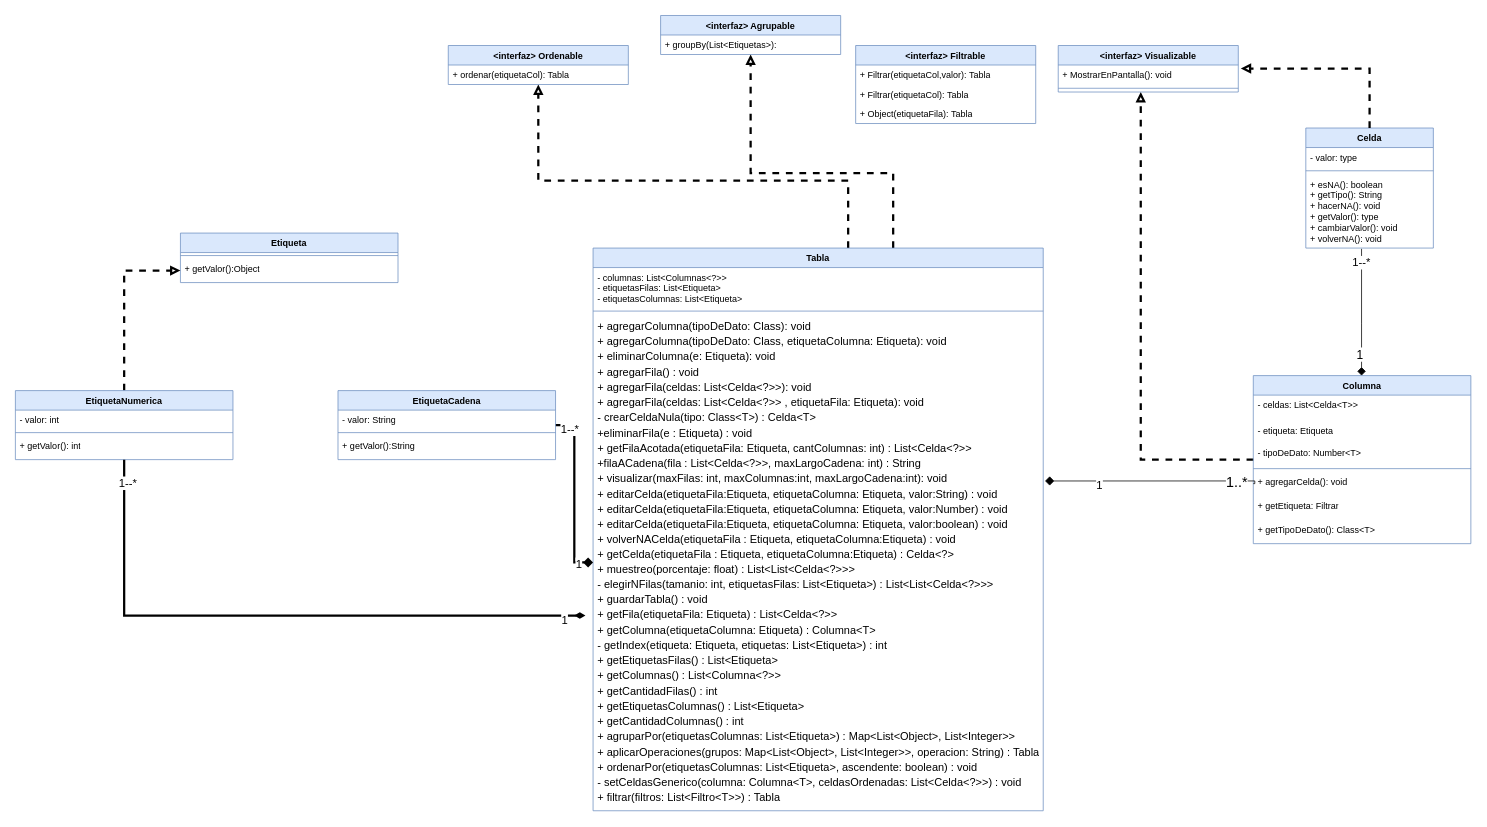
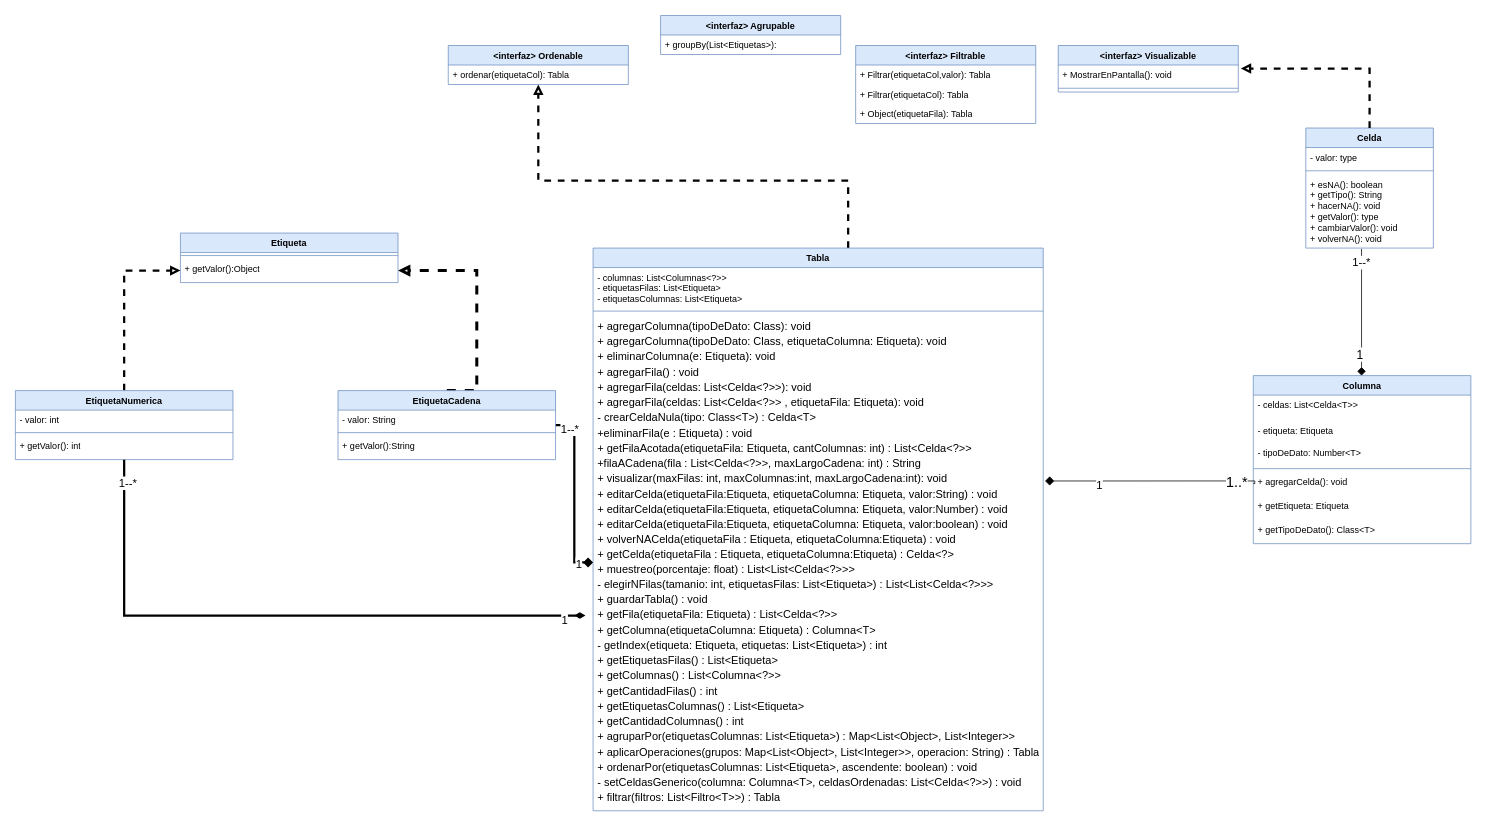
- <mxCell id="2" style="edgeStyle=orthogonalEdgeStyle;rounded=0;orthogonalLoop=1;jettySize=auto;html=1;dashed=1;strokeWidth=3;endArrow=block;endFill=0;" edge="1" parent="1" source="4" target="35"><mxGeometry relative="1" as="geometry"><Array as="points"><mxPoint x="1190" y="230" /><mxPoint x="1000" y="230" /></Array></mxGeometry></mxCell>
+ <mxCell id="47" style="edgeStyle=orthogonalEdgeStyle;rounded=0;orthogonalLoop=1;jettySize=auto;html=1;exitX=0.5;exitY=0;exitDx=0;exitDy=0;entryX=1;entryY=0.5;entryDx=0;entryDy=0;dashed=1;endArrow=block;endFill=0;strokeWidth=4;" edge="1" parent="1" source="49" target="41"><mxGeometry relative="1" as="geometry"><Array as="points"><mxPoint x="635" y="360" /></Array></mxGeometry></mxCell>
- <mxCell id="12" style="edgeStyle=orthogonalEdgeStyle;rounded=0;orthogonalLoop=1;jettySize=auto;html=1;dashed=1;strokeWidth=3;endArrow=block;endFill=0;" edge="1" parent="1" source="13" target="27"><mxGeometry relative="1" as="geometry"><mxPoint x="1570" y="130" as="targetPoint" /><Array as="points"><mxPoint x="1520" y="612" /></Array></mxGeometry></mxCell>
- <mxCell id="19" value="+ getEtiqueta: Filtrar" style="text;strokeColor=none;fillColor=none;align=left;verticalAlign=top;spacingLeft=4;spacingRight=4;overflow=hidden;rotatable=0;points=[[0,0.5],[1,0.5]];portConstraint=eastwest;whiteSpace=wrap;html=1;" vertex="1" parent="13"><mxGeometry y="160" width="290" height="32" as="geometry" /></mxCell>
+ <mxCell id="19" value="+ getEtiqueta: Etiqueta" style="text;strokeColor=none;fillColor=none;align=left;verticalAlign=top;spacingLeft=4;spacingRight=4;overflow=hidden;rotatable=0;points=[[0,0.5],[1,0.5]];portConstraint=eastwest;whiteSpace=wrap;html=1;" vertex="1" parent="13"><mxGeometry y="160" width="290" height="32" as="geometry" /></mxCell>
